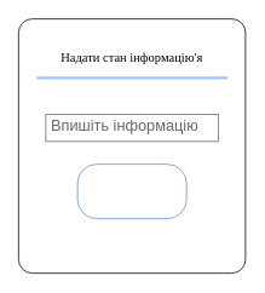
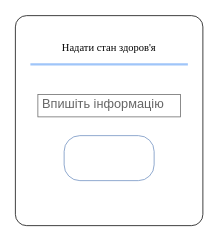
- <mxCell id="4" value="Надати стан інформацію'я" style="text;html=1;strokeColor=none;fillColor=none;align=center;verticalAlign=middle;whiteSpace=wrap;rounded=0;fontFamily=Verdana;fontSize=14;" parent="2" vertex="1"><mxGeometry x="20" y="20" width="210" height="45" as="geometry" /></mxCell>
+ <mxCell id="4" value="Надати стан здоров'я" style="text;html=1;strokeColor=none;fillColor=none;align=center;verticalAlign=middle;whiteSpace=wrap;rounded=0;fontFamily=Verdana;fontSize=14;" parent="2" vertex="1"><mxGeometry x="20" y="20" width="210" height="45" as="geometry" /></mxCell>
